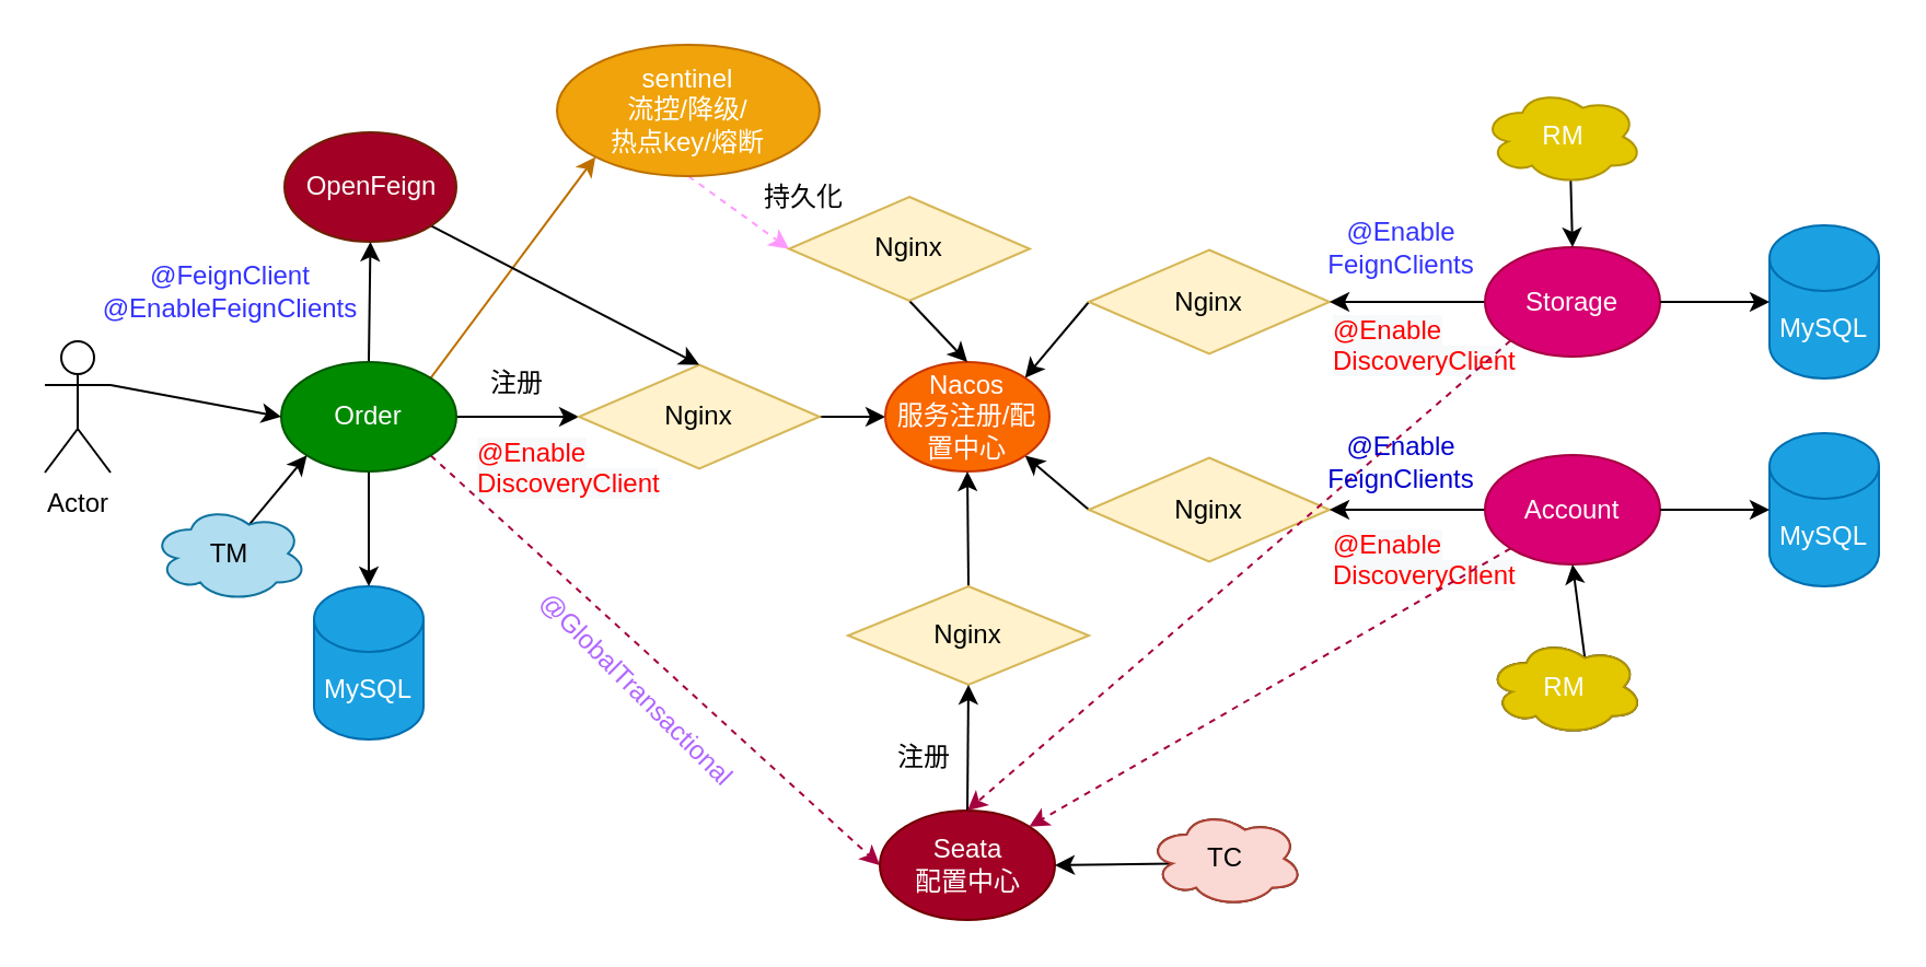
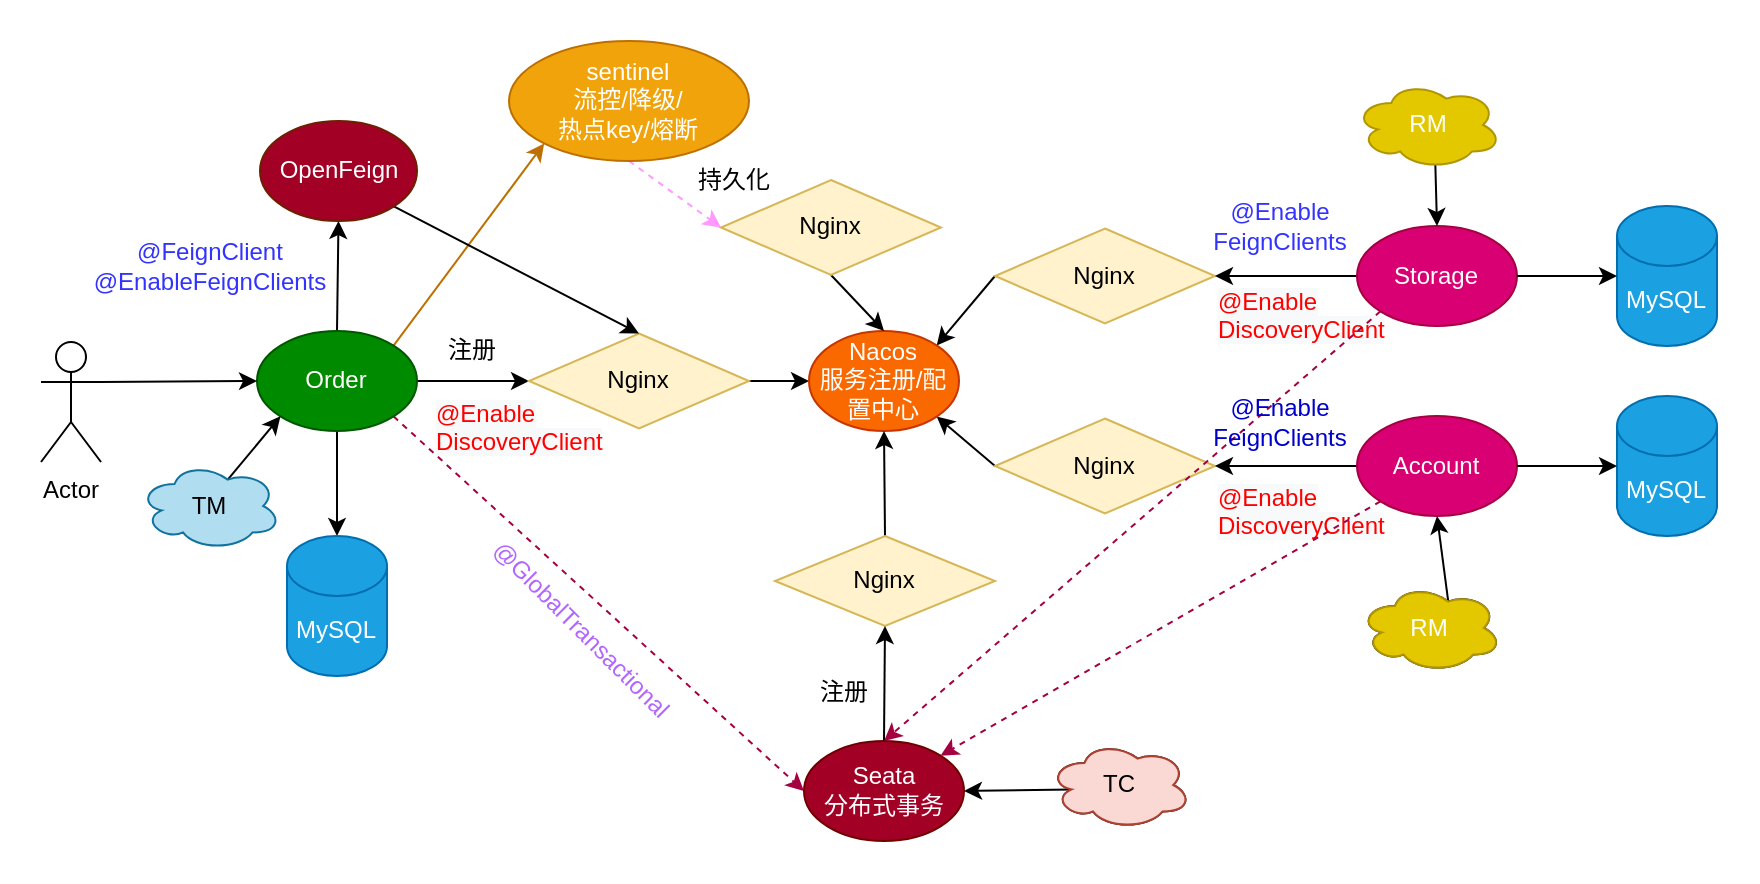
- <mxCell id="48" value="Actor" style="shape=umlActor;verticalLabelPosition=bottom;verticalAlign=top;html=1;outlineConnect=0;labelPosition=center;align=center;" vertex="1" parent="1"><mxGeometry x="20" y="155.5" width="30" height="60" as="geometry" /></mxCell>
+ <mxCell id="48" value="Actor" style="shape=umlActor;verticalLabelPosition=bottom;verticalAlign=top;html=1;outlineConnect=0;labelPosition=center;align=center;" vertex="1" parent="1"><mxGeometry x="20" y="170.5" width="30" height="60" as="geometry" /></mxCell>
- <mxCell id="17" value="Seata&lt;br&gt;配置中心" style="ellipse;whiteSpace=wrap;html=1;fillColor=#a20025;strokeColor=#6F0000;fontColor=#ffffff;" vertex="1" parent="1"><mxGeometry x="401.5" y="370" width="80" height="50" as="geometry" /></mxCell>
+ <mxCell id="17" value="Seata&lt;br&gt;分布式事务" style="ellipse;whiteSpace=wrap;html=1;fillColor=#a20025;strokeColor=#6F0000;fontColor=#ffffff;" vertex="1" parent="1"><mxGeometry x="401.5" y="370" width="80" height="50" as="geometry" /></mxCell>
